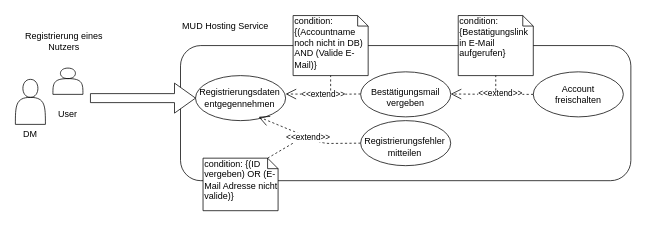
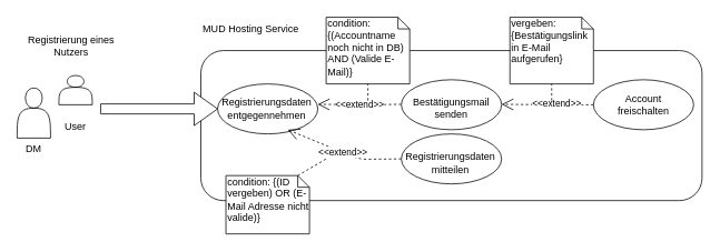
- <mxCell id="23" value="condition: {Bestätigungslink in E-Mail aufgerufen}" style="shape=note;whiteSpace=wrap;html=1;size=14;verticalAlign=top;align=left;spacingTop=-6;" vertex="1" parent="1"><mxGeometry x="610" y="20" width="100" height="80" as="geometry" /></mxCell>
+ <mxCell id="23" value="vergeben: {Bestätigungslink in E-Mail aufgerufen}" style="shape=note;whiteSpace=wrap;html=1;size=14;verticalAlign=top;align=left;spacingTop=-6;" vertex="1" parent="1"><mxGeometry x="610" y="20" width="100" height="80" as="geometry" /></mxCell>
- <mxCell id="13" value="Bestätigungsmail vergeben" style="text;html=1;strokeColor=none;fillColor=none;align=center;verticalAlign=middle;whiteSpace=wrap;rounded=0;" parent="1" vertex="1"><mxGeometry x="490" y="104" width="100" height="50" as="geometry" /></mxCell>
+ <mxCell id="13" value="Bestätigungsmail senden" style="text;html=1;strokeColor=none;fillColor=none;align=center;verticalAlign=middle;whiteSpace=wrap;rounded=0;" parent="1" vertex="1"><mxGeometry x="490" y="104" width="100" height="50" as="geometry" /></mxCell>
- <mxCell id="17" value="Registrierungsfehler mitteilen" style="text;html=1;strokeColor=none;fillColor=none;align=center;verticalAlign=middle;whiteSpace=wrap;rounded=0;" parent="1" vertex="1"><mxGeometry x="489" y="170" width="100" height="50" as="geometry" /></mxCell>
+ <mxCell id="17" value="Registrierungsdaten mitteilen" style="text;html=1;strokeColor=none;fillColor=none;align=center;verticalAlign=middle;whiteSpace=wrap;rounded=0;" parent="1" vertex="1"><mxGeometry x="489" y="170" width="100" height="50" as="geometry" /></mxCell>
